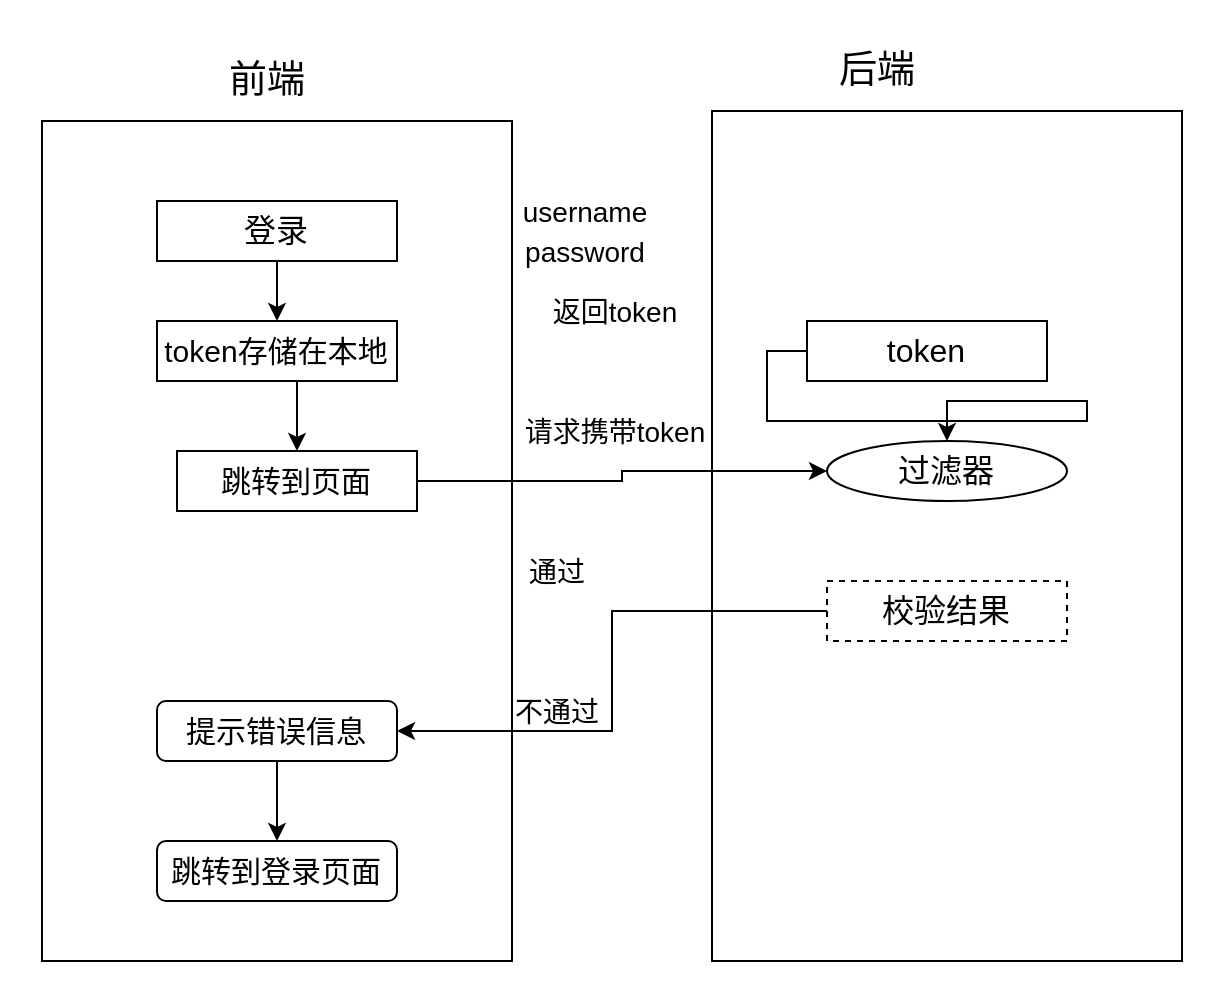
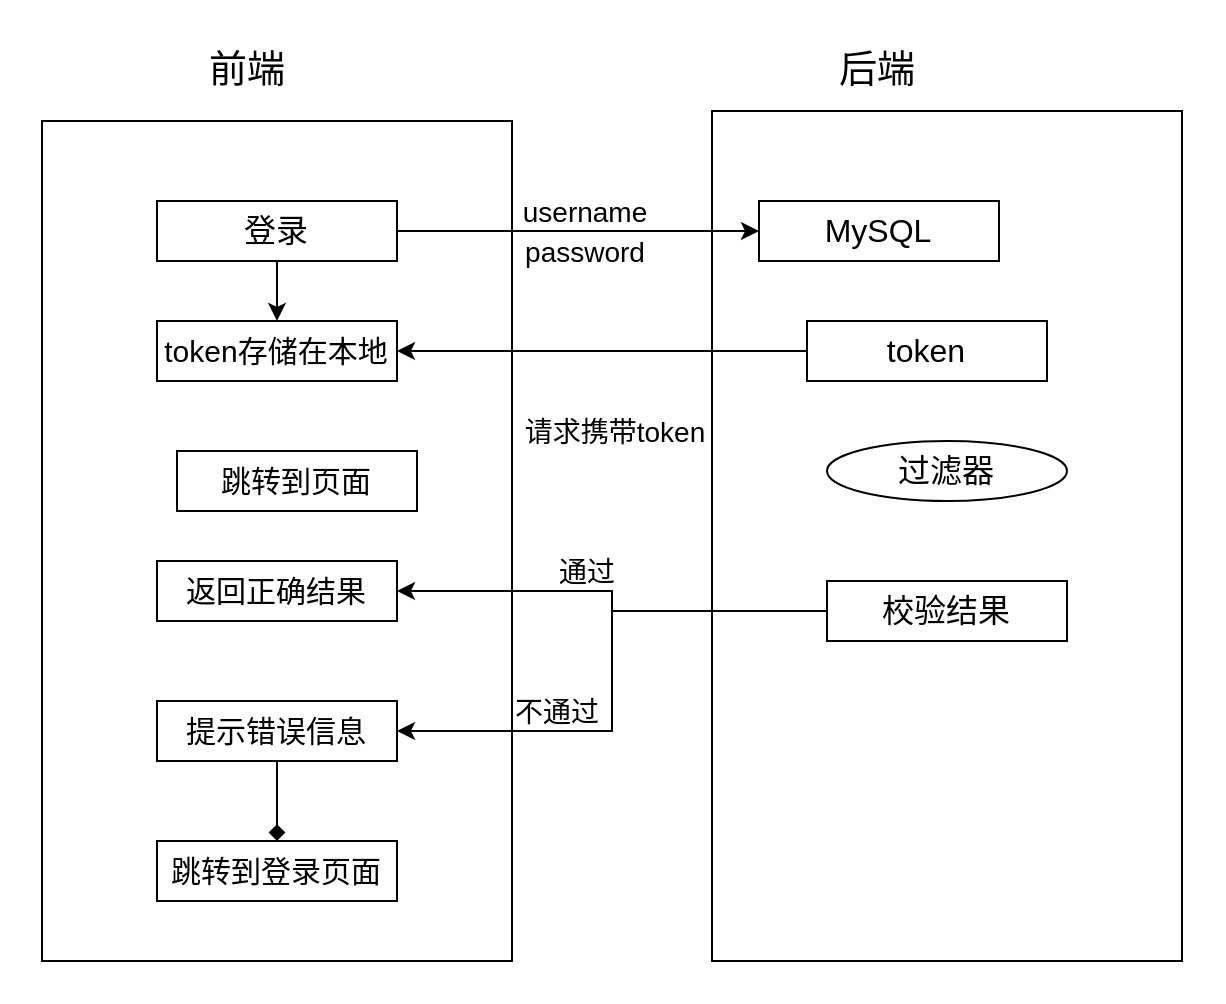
- <mxCell id="22" value="&lt;font style=&quot;font-size: 19px;&quot;&gt;前端&lt;/font&gt;" style="text;html=1;align=center;verticalAlign=middle;resizable=0;points=[];autosize=1;strokeColor=none;fillColor=none;fontSize=15;" vertex="1" parent="1"><mxGeometry x="108" y="25" width="50" height="30" as="geometry" /></mxCell>
+ <mxCell id="22" value="&lt;font style=&quot;font-size: 19px;&quot;&gt;前端&lt;/font&gt;" style="text;html=1;align=center;verticalAlign=middle;resizable=0;points=[];autosize=1;strokeColor=none;fillColor=none;fontSize=15;" vertex="1" parent="1"><mxGeometry x="98" y="20" width="50" height="30" as="geometry" /></mxCell>
+ <mxCell id="3" style="edgeStyle=orthogonalEdgeStyle;rounded=0;orthogonalLoop=1;jettySize=auto;html=1;exitX=1;exitY=0.5;exitDx=0;exitDy=0;fontSize=19;" edge="1" parent="1" source="5" target="15"><mxGeometry relative="1" as="geometry" /></mxCell>
+ <mxCell id="15" value="MySQL" style="rounded=0;whiteSpace=wrap;html=1;fontSize=16;" vertex="1" parent="1"><mxGeometry x="379" y="100" width="120" height="30" as="geometry" /></mxCell>
- <mxCell id="26" value="&lt;span style=&quot;font-size: 14px;&quot;&gt;返回token&lt;/span&gt;" style="text;html=1;align=center;verticalAlign=middle;resizable=0;points=[];autosize=1;strokeColor=none;fillColor=none;fontSize=19;" vertex="1" parent="1"><mxGeometry x="266.5" y="140" width="80" height="30" as="geometry" /></mxCell>
- <mxCell id="6" style="edgeStyle=orthogonalEdgeStyle;rounded=0;orthogonalLoop=1;jettySize=auto;html=1;exitX=0.5;exitY=1;exitDx=0;exitDy=0;entryX=0.5;entryY=0;entryDx=0;entryDy=0;fontSize=19;" edge="1" parent="1" source="7" target="9"><mxGeometry relative="1" as="geometry" /></mxCell>
- <mxCell id="16" style="edgeStyle=orthogonalEdgeStyle;rounded=0;orthogonalLoop=1;jettySize=auto;html=1;exitX=0;exitY=0.5;exitDx=0;exitDy=0;fontSize=19;" edge="1" parent="1" source="17" target="18"><mxGeometry relative="1" as="geometry" /></mxCell>
+ <mxCell id="16" style="edgeStyle=orthogonalEdgeStyle;rounded=0;orthogonalLoop=1;jettySize=auto;html=1;exitX=0;exitY=0.5;exitDx=0;exitDy=0;fontSize=19;" edge="1" parent="1" source="17" target="7"><mxGeometry relative="1" as="geometry" /></mxCell>
- <mxCell id="8" style="edgeStyle=orthogonalEdgeStyle;rounded=0;orthogonalLoop=1;jettySize=auto;html=1;exitX=1;exitY=0.5;exitDx=0;exitDy=0;entryX=0;entryY=0.5;entryDx=0;entryDy=0;fontSize=19;" edge="1" parent="1" source="9" target="18"><mxGeometry relative="1" as="geometry" /></mxCell>
- <mxCell id="28" value="&lt;font style=&quot;font-size: 14px;&quot;&gt;通过&lt;/font&gt;" style="text;html=1;align=center;verticalAlign=middle;resizable=0;points=[];autosize=1;strokeColor=none;fillColor=none;fontSize=19;" vertex="1" parent="1"><mxGeometry x="258" y="270" width="40" height="30" as="geometry" /></mxCell>
+ <mxCell id="28" value="&lt;font style=&quot;font-size: 14px;&quot;&gt;通过&lt;/font&gt;" style="text;html=1;align=center;verticalAlign=middle;resizable=0;points=[];autosize=1;strokeColor=none;fillColor=none;fontSize=19;" vertex="1" parent="1"><mxGeometry x="273" y="270" width="40" height="30" as="geometry" /></mxCell>
+ <mxCell id="10" value="返回正确结果" style="rounded=0;whiteSpace=wrap;html=1;fontSize=15;" vertex="1" parent="1"><mxGeometry x="78" y="280" width="120" height="30" as="geometry" /></mxCell>
+ <mxCell id="19" style="edgeStyle=orthogonalEdgeStyle;rounded=0;orthogonalLoop=1;jettySize=auto;html=1;exitX=0;exitY=0.5;exitDx=0;exitDy=0;entryX=1;entryY=0.5;entryDx=0;entryDy=0;fontSize=19;" edge="1" parent="1" source="21" target="10"><mxGeometry relative="1" as="geometry" /></mxCell>
- <mxCell id="21" value="校验结果" style="rounded=0;whiteSpace=wrap;html=1;fontSize=16;dashed=1;" vertex="1" parent="1"><mxGeometry x="413" y="290" width="120" height="30" as="geometry" /></mxCell>
+ <mxCell id="21" value="校验结果" style="rounded=0;whiteSpace=wrap;html=1;fontSize=16;" vertex="1" parent="1"><mxGeometry x="413" y="290" width="120" height="30" as="geometry" /></mxCell>
- <mxCell id="12" value="提示错误信息" style="whiteSpace=wrap;html=1;fontSize=15;rounded=1;" vertex="1" parent="1"><mxGeometry x="78" y="350" width="120" height="30" as="geometry" /></mxCell>
+ <mxCell id="12" value="提示错误信息" style="rounded=0;whiteSpace=wrap;html=1;fontSize=15;" vertex="1" parent="1"><mxGeometry x="78" y="350" width="120" height="30" as="geometry" /></mxCell>
- <mxCell id="11" style="edgeStyle=orthogonalEdgeStyle;rounded=0;orthogonalLoop=1;jettySize=auto;html=1;exitX=0.5;exitY=1;exitDx=0;exitDy=0;entryX=0.5;entryY=0;entryDx=0;entryDy=0;fontSize=19;" edge="1" parent="1" source="12" target="13"><mxGeometry relative="1" as="geometry" /></mxCell>
+ <mxCell id="11" style="edgeStyle=orthogonalEdgeStyle;rounded=0;orthogonalLoop=1;jettySize=auto;html=1;exitX=0.5;exitY=1;exitDx=0;exitDy=0;entryX=0.5;entryY=0;entryDx=0;entryDy=0;fontSize=19;endArrow=diamond;" edge="1" parent="1" source="12" target="13"><mxGeometry relative="1" as="geometry" /></mxCell>
- <mxCell id="13" value="跳转到登录页面" style="whiteSpace=wrap;html=1;fontSize=15;rounded=1;" vertex="1" parent="1"><mxGeometry x="78" y="420" width="120" height="30" as="geometry" /></mxCell>
+ <mxCell id="13" value="跳转到登录页面" style="rounded=0;whiteSpace=wrap;html=1;fontSize=15;" vertex="1" parent="1"><mxGeometry x="78" y="420" width="120" height="30" as="geometry" /></mxCell>
